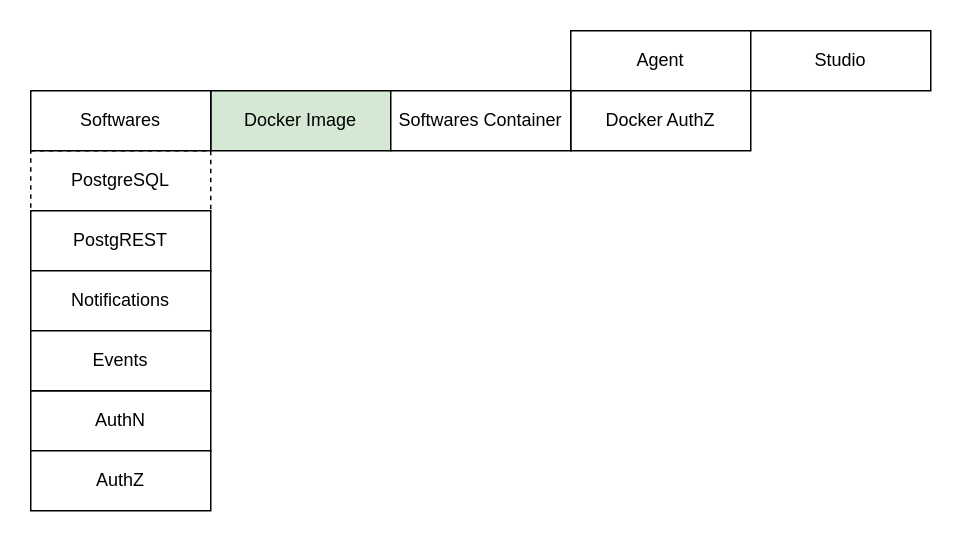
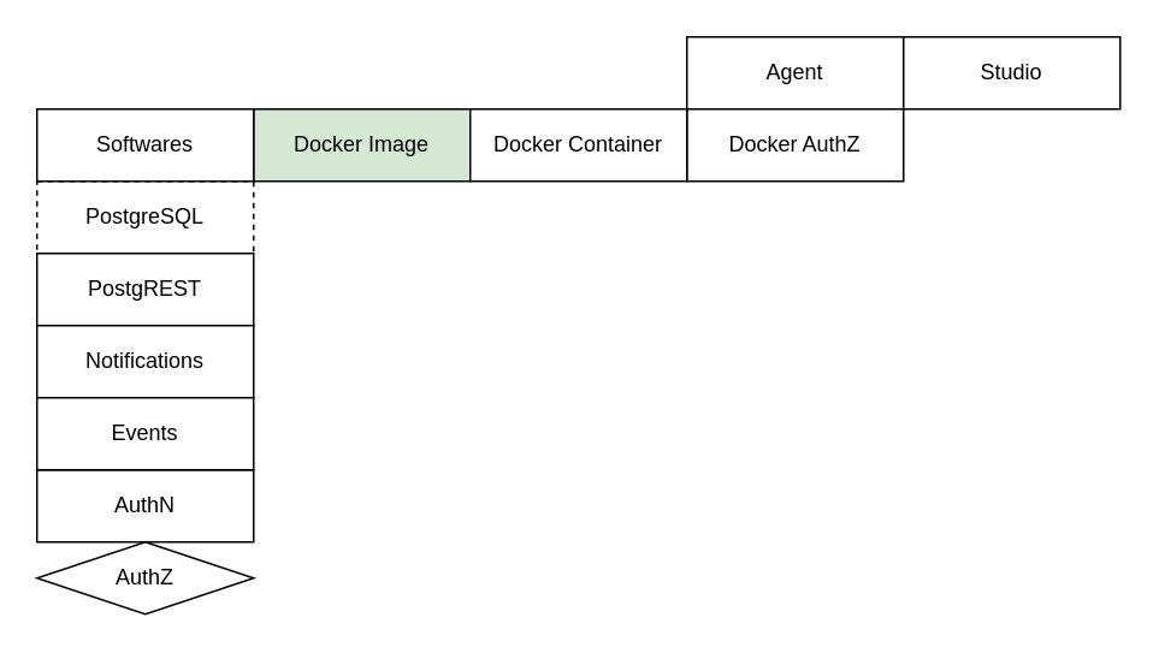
- <mxCell id="9" value="Softwares Container" style="rounded=0;whiteSpace=wrap;html=1;" vertex="1" parent="1"><mxGeometry x="260" y="60" width="120" height="40" as="geometry" /></mxCell>
+ <mxCell id="9" value="Docker Container" style="rounded=0;whiteSpace=wrap;html=1;" vertex="1" parent="1"><mxGeometry x="260" y="60" width="120" height="40" as="geometry" /></mxCell>
- <mxCell id="5" value="AuthZ" style="rounded=0;whiteSpace=wrap;html=1;" vertex="1" parent="1"><mxGeometry x="20" y="300" width="120" height="40" as="geometry" /></mxCell>
+ <mxCell id="5" value="AuthZ" style="rhombus;whiteSpace=wrap;html=1;" vertex="1" parent="1"><mxGeometry x="20" y="300" width="120" height="40" as="geometry" /></mxCell>
